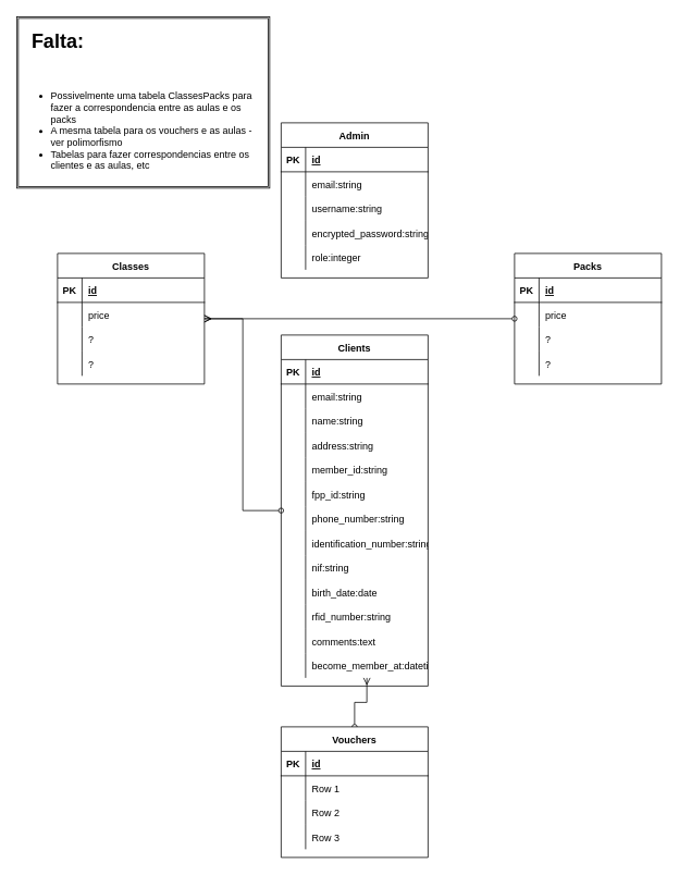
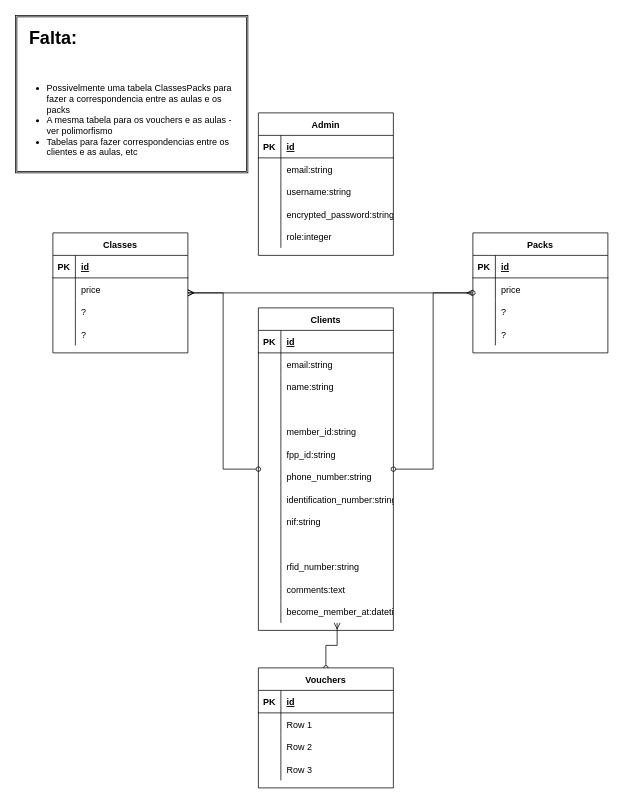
+ <mxCell id="4" style="edgeStyle=orthogonalEdgeStyle;rounded=0;orthogonalLoop=1;jettySize=auto;html=1;startArrow=oval;startFill=0;endArrow=ERmany;endFill=0;" edge="1" parent="1" source="5" target="75"><mxGeometry relative="1" as="geometry" /></mxCell>
- <mxCell id="17" value="address:string" style="shape=partialRectangle;connectable=0;fillColor=none;top=0;left=0;bottom=0;right=0;align=left;spacingLeft=6;overflow=hidden;" vertex="1" parent="15"><mxGeometry x="30" width="150" height="30" as="geometry"><mxRectangle width="150" height="30" as="alternateBounds" /></mxGeometry></mxCell>
- <mxCell id="35" value="birth_date:date" style="shape=partialRectangle;connectable=0;fillColor=none;top=0;left=0;bottom=0;right=0;align=left;spacingLeft=6;overflow=hidden;" vertex="1" parent="33"><mxGeometry x="30" width="150" height="30" as="geometry"><mxRectangle width="150" height="30" as="alternateBounds" /></mxGeometry></mxCell>
